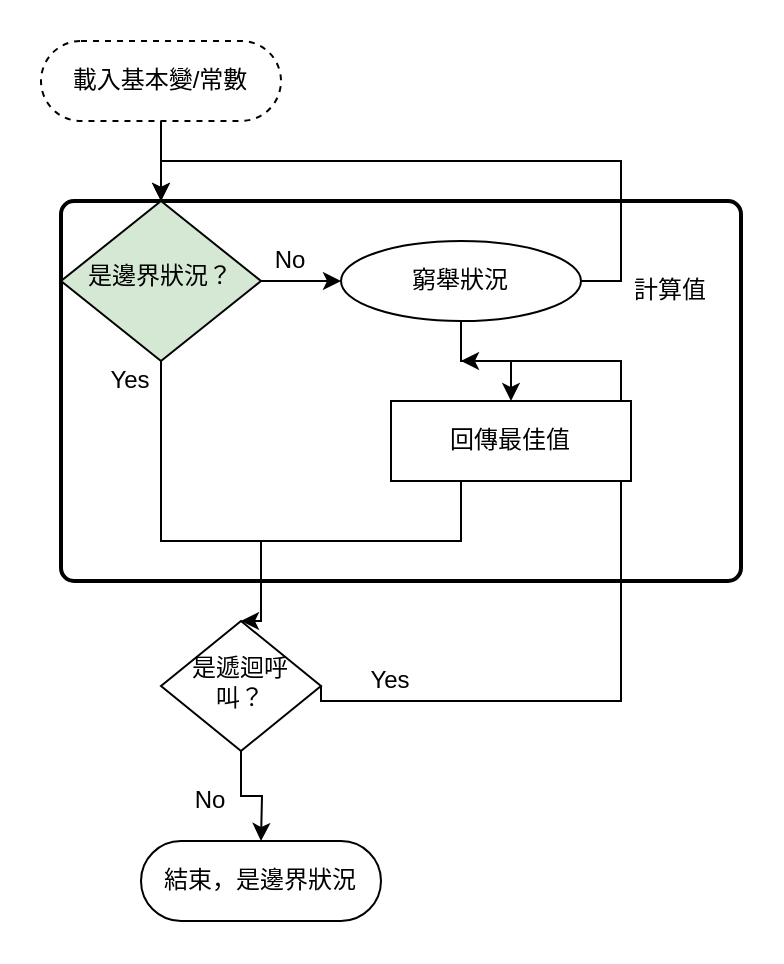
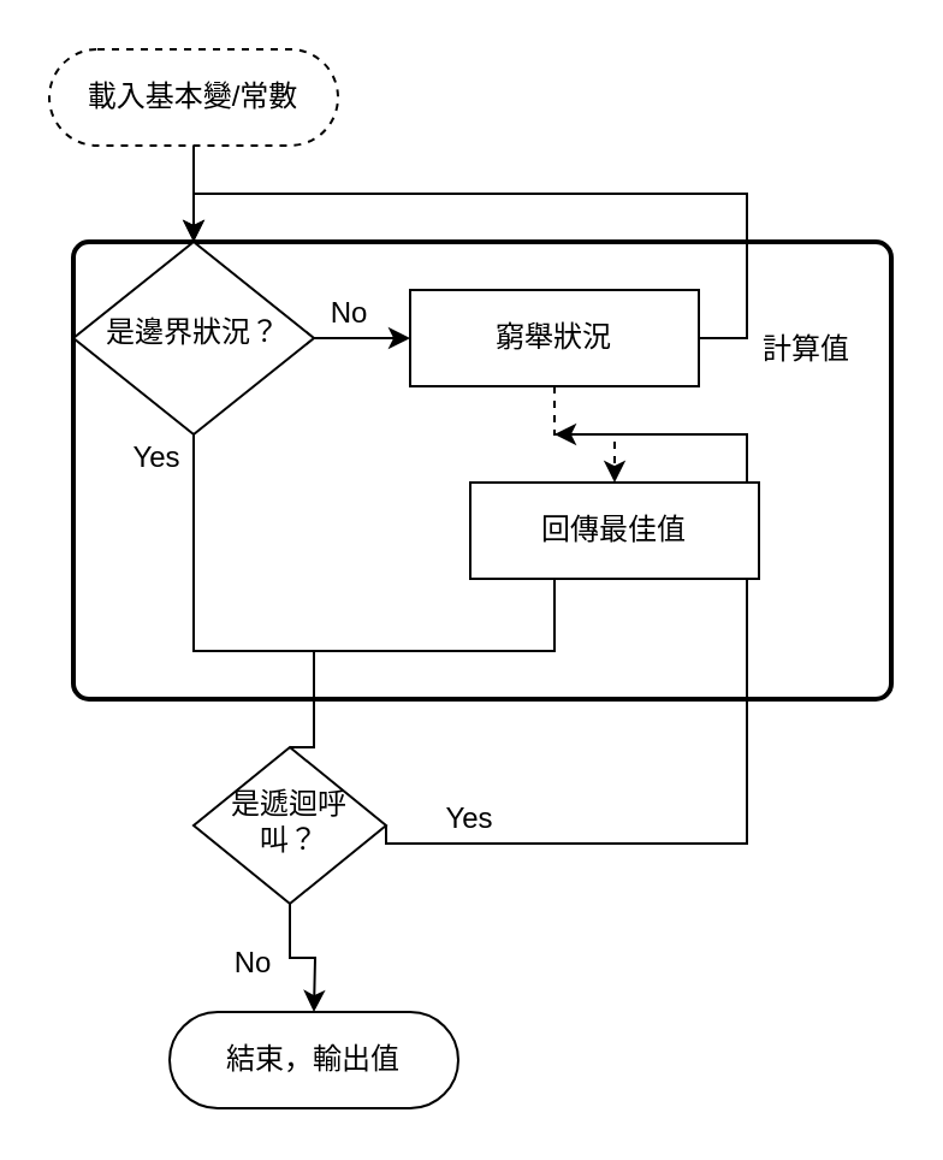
- <mxCell id="6" value="是邊界狀況？" style="rhombus;whiteSpace=wrap;html=1;shadow=0;fontFamily=Helvetica;fontSize=12;align=center;strokeWidth=1;spacing=6;spacingTop=-4;fillColor=#d5e8d4;" vertex="1" parent="1"><mxGeometry x="30" y="100" width="100" height="80" as="geometry" /></mxCell>
+ <mxCell id="6" value="是邊界狀況？" style="rhombus;whiteSpace=wrap;html=1;shadow=0;fontFamily=Helvetica;fontSize=12;align=center;strokeWidth=1;spacing=6;spacingTop=-4;" vertex="1" parent="1"><mxGeometry x="30" y="100" width="100" height="80" as="geometry" /></mxCell>
- <mxCell id="13" value="窮舉狀況" style="ellipse;whiteSpace=wrap;html=1;fontSize=12;glass=0;strokeWidth=1;shadow=0;arcSize=0;" vertex="1" parent="1"><mxGeometry x="170" y="120" width="120" height="40" as="geometry" /></mxCell>
+ <mxCell id="13" value="窮舉狀況" style="rounded=1;whiteSpace=wrap;html=1;fontSize=12;glass=0;strokeWidth=1;shadow=0;arcSize=0;" vertex="1" parent="1"><mxGeometry x="170" y="120" width="120" height="40" as="geometry" /></mxCell>
- <mxCell id="11" style="edgeStyle=orthogonalEdgeStyle;rounded=0;orthogonalLoop=1;jettySize=auto;html=1;" edge="1" parent="1" source="13" target="15"><mxGeometry relative="1" as="geometry" /></mxCell>
+ <mxCell id="11" style="edgeStyle=orthogonalEdgeStyle;rounded=0;orthogonalLoop=1;jettySize=auto;html=1;dashed=1;" edge="1" parent="1" source="13" target="15"><mxGeometry relative="1" as="geometry" /></mxCell>
- <mxCell id="5" style="edgeStyle=orthogonalEdgeStyle;rounded=0;orthogonalLoop=1;jettySize=auto;html=1;exitX=0.5;exitY=1;exitDx=0;exitDy=0;entryX=0.5;entryY=0;entryDx=0;entryDy=0;" edge="1" parent="1" source="6" target="18"><mxGeometry relative="1" as="geometry"><mxPoint x="130" y="500" as="targetPoint" /><Array as="points"><mxPoint x="80" y="270" /><mxPoint x="130" y="270" /></Array></mxGeometry></mxCell>
+ <mxCell id="5" style="edgeStyle=orthogonalEdgeStyle;rounded=0;orthogonalLoop=1;jettySize=auto;html=1;exitX=0.5;exitY=1;exitDx=0;exitDy=0;entryX=0.5;entryY=0;entryDx=0;entryDy=0;endArrow=none;" edge="1" parent="1" source="6" target="18"><mxGeometry relative="1" as="geometry"><mxPoint x="130" y="500" as="targetPoint" /><Array as="points"><mxPoint x="80" y="270" /><mxPoint x="130" y="270" /></Array></mxGeometry></mxCell>
- <mxCell id="21" value="結束，是邊界狀況" style="rounded=1;whiteSpace=wrap;html=1;fontSize=12;glass=0;strokeWidth=1;shadow=0;arcSize=50;" vertex="1" parent="1"><mxGeometry x="70" y="420" width="120" height="40" as="geometry" /></mxCell>
+ <mxCell id="21" value="結束，輸出值" style="rounded=1;whiteSpace=wrap;html=1;fontSize=12;glass=0;strokeWidth=1;shadow=0;arcSize=50;" vertex="1" parent="1"><mxGeometry x="70" y="420" width="120" height="40" as="geometry" /></mxCell>
